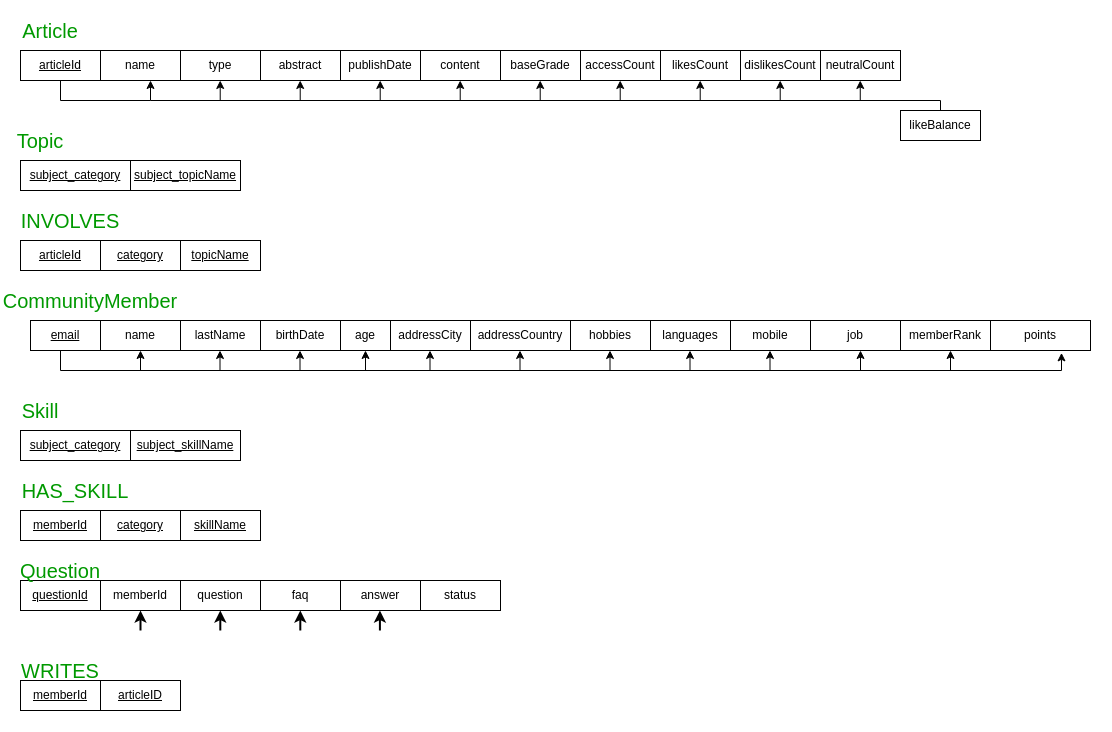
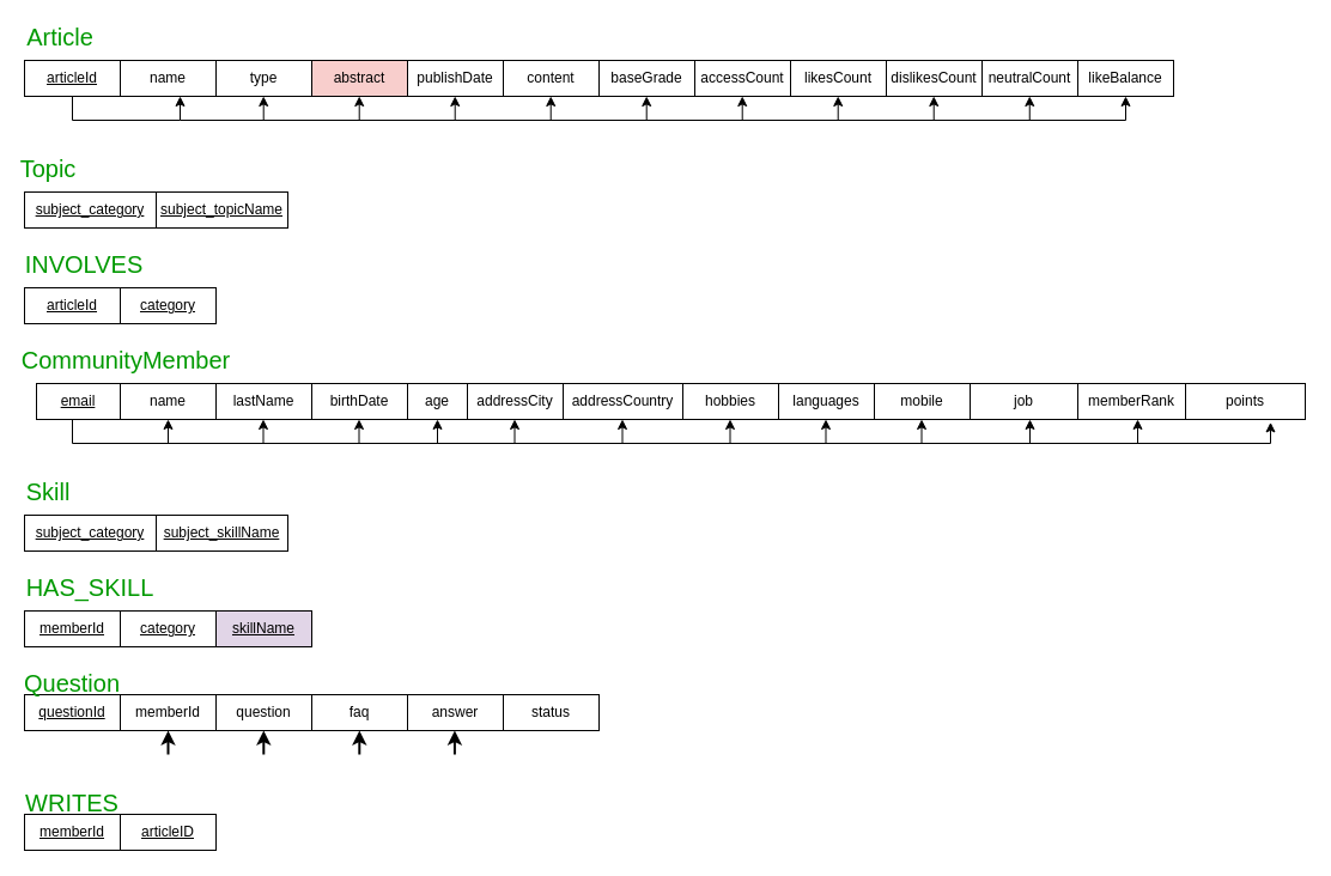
- <mxCell id="6" value="abstract" style="rounded=0;whiteSpace=wrap;html=1;" parent="1" vertex="1"><mxGeometry x="260" y="50" width="80" height="30" as="geometry" /></mxCell>
+ <mxCell id="6" value="abstract" style="rounded=0;whiteSpace=wrap;html=1;fillColor=#f8cecc;" parent="1" vertex="1"><mxGeometry x="260" y="50" width="80" height="30" as="geometry" /></mxCell>
- <mxCell id="79" value="likeBalance" style="rounded=0;whiteSpace=wrap;html=1;" vertex="1" parent="1"><mxGeometry x="900" y="110" width="80" height="30" as="geometry" /></mxCell>
+ <mxCell id="79" value="likeBalance" style="rounded=0;whiteSpace=wrap;html=1;" vertex="1" parent="1"><mxGeometry x="900" y="50" width="80" height="30" as="geometry" /></mxCell>
- <mxCell id="23" value="topicName" style="rounded=0;whiteSpace=wrap;html=1;fontStyle=4" parent="1" vertex="1"><mxGeometry x="180" y="240" width="80" height="30" as="geometry" /></mxCell>
- <mxCell id="64" value="CommunityMember" style="text;html=1;strokeColor=none;fillColor=none;align=center;verticalAlign=middle;whiteSpace=wrap;rounded=0;fontSize=20;fontColor=#009900;" parent="1" vertex="1"><mxGeometry x="5" y="290" width="170" height="20" as="geometry" /></mxCell>
+ <mxCell id="64" value="CommunityMember" style="text;html=1;strokeColor=none;fillColor=none;align=center;verticalAlign=middle;whiteSpace=wrap;rounded=0;fontSize=20;fontColor=#009900;" parent="1" vertex="1"><mxGeometry x="20" y="290" width="170" height="20" as="geometry" /></mxCell>
- <mxCell id="51" value="skillName" style="rounded=0;whiteSpace=wrap;html=1;fontStyle=4" parent="1" vertex="1"><mxGeometry x="180" y="510" width="80" height="30" as="geometry" /></mxCell>
+ <mxCell id="51" value="skillName" style="rounded=0;whiteSpace=wrap;html=1;fontStyle=4;fillColor=#e1d5e7;" parent="1" vertex="1"><mxGeometry x="180" y="510" width="80" height="30" as="geometry" /></mxCell>
